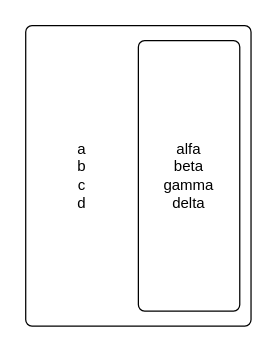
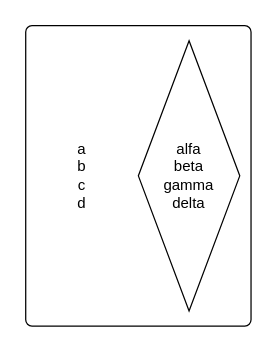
- <mxCell id="4" value="alfa&lt;div&gt;beta&lt;/div&gt;&lt;div&gt;gamma&lt;/div&gt;&lt;div&gt;delta&lt;/div&gt;" style="rounded=1;absoluteArcSize=1;html=1;arcSize=10;whiteSpace=wrap;points=[];strokeColor=inherit;fillColor=inherit;" vertex="1" parent="2"><mxGeometry x="90" y="12" width="81" height="216" as="geometry" /></mxCell>
+ <mxCell id="4" value="alfa&lt;div&gt;beta&lt;/div&gt;&lt;div&gt;gamma&lt;/div&gt;&lt;div&gt;delta&lt;/div&gt;" style="rhombus;absoluteArcSize=1;html=1;arcSize=10;whiteSpace=wrap;points=[];strokeColor=inherit;fillColor=inherit;" vertex="1" parent="2"><mxGeometry x="90" y="12" width="81" height="216" as="geometry" /></mxCell>
